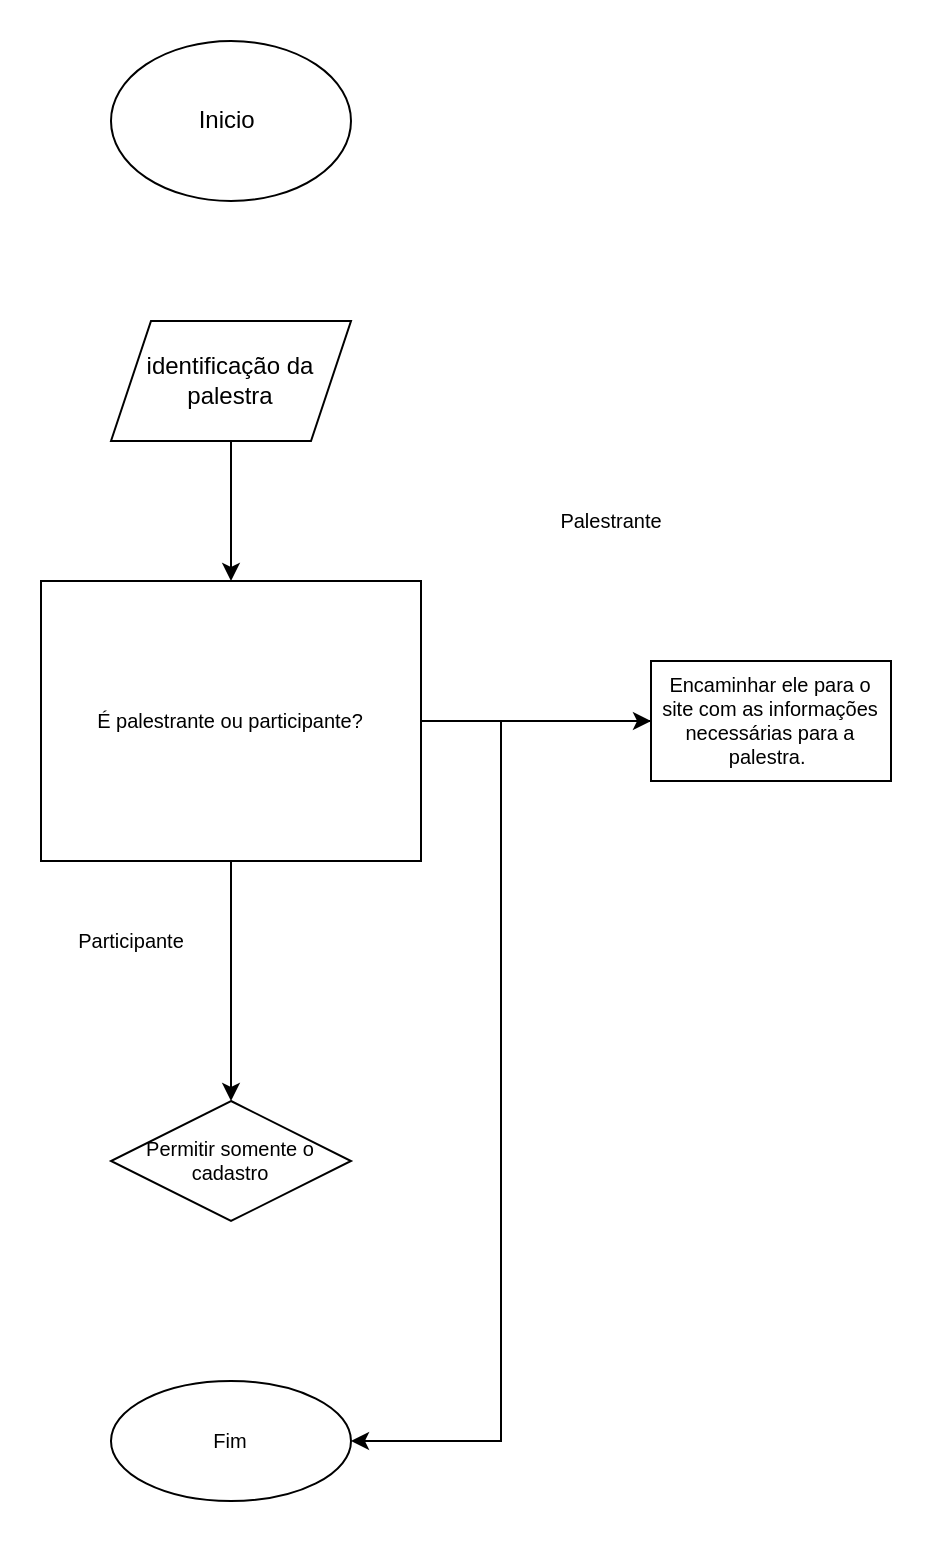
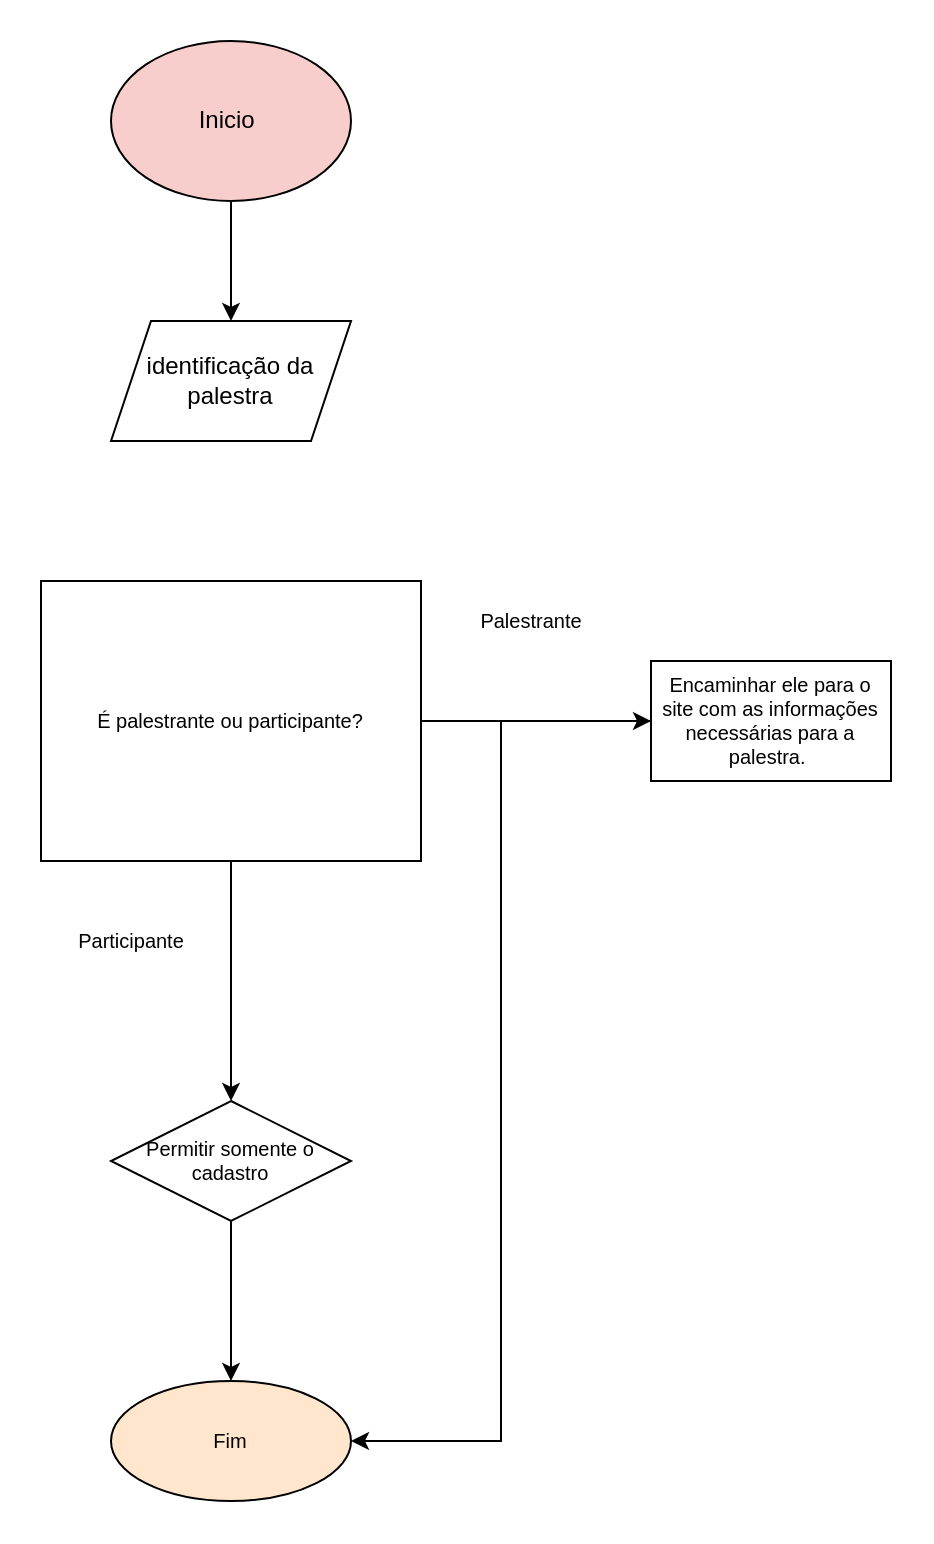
- <mxCell id="3" value="Inicio&amp;nbsp;" style="ellipse;whiteSpace=wrap;html=1;" vertex="1" parent="1"><mxGeometry x="55" width="120" height="80" as="geometry" y="20" /></mxCell>
+ <mxCell id="3" value="Inicio&amp;nbsp;" style="ellipse;whiteSpace=wrap;html=1;fillColor=#f8cecc;" vertex="1" parent="1"><mxGeometry x="55" width="120" height="80" as="geometry" y="20" /></mxCell>
+ <mxCell id="2" value="" style="edgeStyle=orthogonalEdgeStyle;rounded=0;orthogonalLoop=1;jettySize=auto;html=1;" edge="1" parent="1" source="3" target="5"><mxGeometry relative="1" as="geometry"><mxPoint x="115" y="190" as="targetPoint" /></mxGeometry></mxCell>
- <mxCell id="4" value="" style="edgeStyle=orthogonalEdgeStyle;rounded=0;orthogonalLoop=1;jettySize=auto;html=1;" edge="1" parent="1" source="5" target="8"><mxGeometry relative="1" as="geometry" /></mxCell>
- <mxCell id="14" value="Palestrante" style="text;html=1;align=center;verticalAlign=middle;resizable=0;points=[];autosize=1;strokeColor=none;fillColor=none;fontSize=10;" vertex="1" parent="1"><mxGeometry x="270" y="250" width="70" height="20" as="geometry" /></mxCell>
+ <mxCell id="14" value="Palestrante" style="text;html=1;align=center;verticalAlign=middle;resizable=0;points=[];autosize=1;strokeColor=none;fillColor=none;fontSize=10;" vertex="1" parent="1"><mxGeometry x="230" y="300" width="70" height="20" as="geometry" /></mxCell>
+ <mxCell id="11" value="" style="edgeStyle=orthogonalEdgeStyle;rounded=0;orthogonalLoop=1;jettySize=auto;html=1;fontSize=10;" edge="1" parent="1" source="12" target="13"><mxGeometry relative="1" as="geometry" /></mxCell>
- <mxCell id="13" value="Fim" style="ellipse;whiteSpace=wrap;html=1;fontSize=10;" vertex="1" parent="1"><mxGeometry x="55" y="690" width="120" height="60" as="geometry" /></mxCell>
+ <mxCell id="13" value="Fim" style="ellipse;whiteSpace=wrap;html=1;fontSize=10;fillColor=#ffe6cc;" vertex="1" parent="1"><mxGeometry x="55" y="690" width="120" height="60" as="geometry" /></mxCell>
